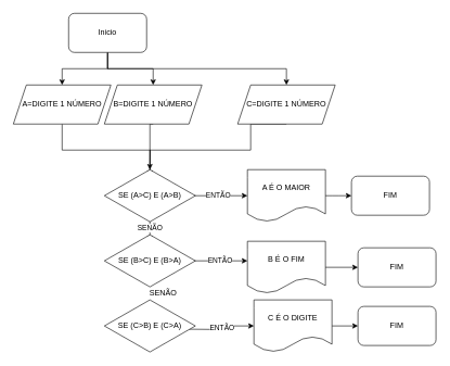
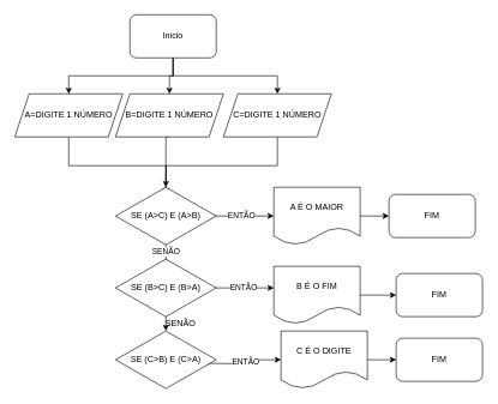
- <mxCell id="5" value="Inicio" style="rounded=1;whiteSpace=wrap;html=1;" vertex="1" parent="1"><mxGeometry x="105" y="20" width="120" height="60" as="geometry" /></mxCell>
+ <mxCell id="5" value="Inicio" style="rounded=1;whiteSpace=wrap;html=1;" vertex="1" parent="1"><mxGeometry x="180" y="20" width="120" height="60" as="geometry" /></mxCell>
- <mxCell id="12" value="C=DIGITE 1 NÚMERO" style="shape=parallelogram;perimeter=parallelogramPerimeter;whiteSpace=wrap;html=1;fixedSize=1;" vertex="1" parent="1"><mxGeometry x="365" y="130" width="150" height="60" as="geometry" /></mxCell>
+ <mxCell id="12" value="C=DIGITE 1 NÚMERO" style="shape=parallelogram;perimeter=parallelogramPerimeter;whiteSpace=wrap;html=1;fixedSize=1;" vertex="1" parent="1"><mxGeometry x="310" y="130" width="150" height="60" as="geometry" /></mxCell>
+ <mxCell id="26" style="edgeStyle=orthogonalEdgeStyle;rounded=0;orthogonalLoop=1;jettySize=auto;html=1;exitX=0.5;exitY=1;exitDx=0;exitDy=0;entryX=0.5;entryY=0;entryDx=0;entryDy=0;" edge="1" parent="1" source="27" target="28"><mxGeometry relative="1" as="geometry" /></mxCell>
